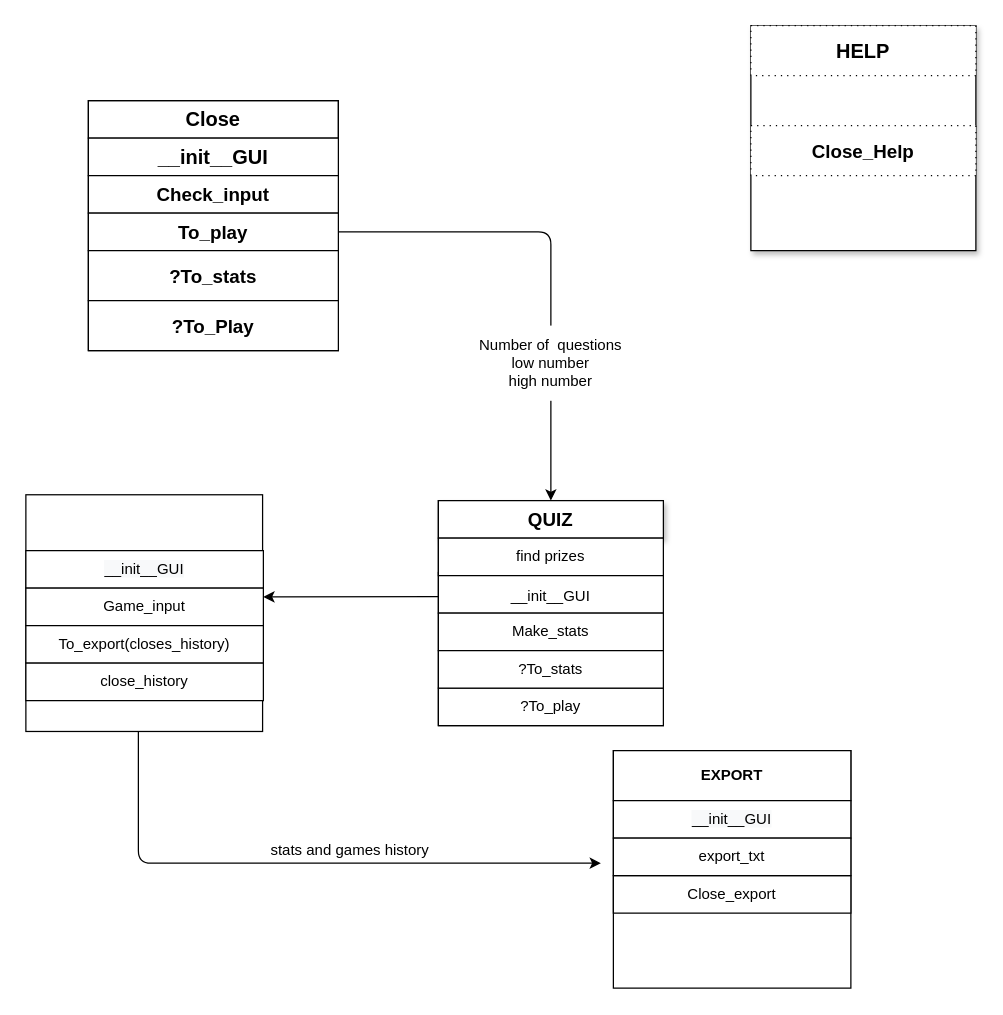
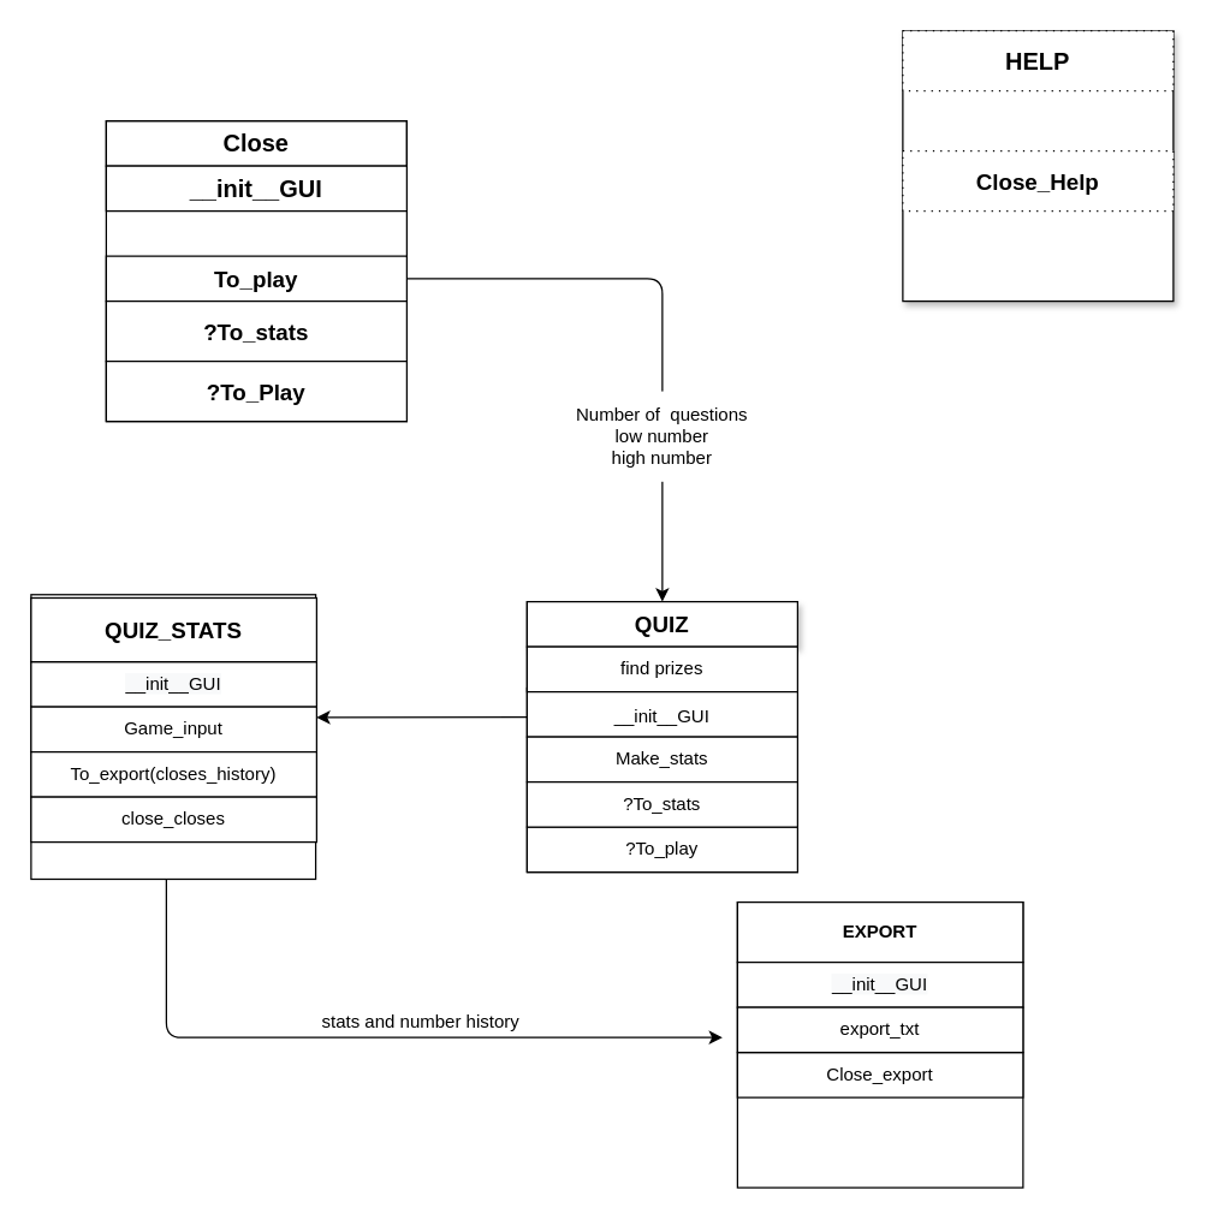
- <mxCell id="5" value="&lt;font style=&quot;font-size: 15px&quot;&gt;&lt;b&gt;Check_input&lt;/b&gt;&lt;/font&gt;" style="rounded=0;whiteSpace=wrap;html=1;strokeColor=#000000;" parent="1" vertex="1"><mxGeometry x="70" y="140" width="200" height="30" as="geometry" /></mxCell>
+ <mxCell id="29" value="&lt;font style=&quot;font-size: 15px&quot;&gt;&lt;b&gt;QUIZ_STATS&lt;/b&gt;&lt;/font&gt;" style="rounded=0;whiteSpace=wrap;html=1;shadow=0;glass=0;sketch=0;strokeColor=#000000;" parent="1" vertex="1"><mxGeometry x="20" y="397.5" width="190" height="42.5" as="geometry" /></mxCell>
- <mxCell id="38" value="close_history" style="rounded=0;whiteSpace=wrap;html=1;" vertex="1" parent="1"><mxGeometry x="20" y="530" width="190" height="30" as="geometry" /></mxCell>
+ <mxCell id="38" value="close_closes" style="rounded=0;whiteSpace=wrap;html=1;" vertex="1" parent="1"><mxGeometry x="20" y="530" width="190" height="30" as="geometry" /></mxCell>
- <mxCell id="39" value="stats and games history" style="text;html=1;strokeColor=none;fillColor=none;align=center;verticalAlign=middle;whiteSpace=wrap;rounded=0;dashed=1;dashPattern=1 4;sketch=1;" vertex="1" parent="1"><mxGeometry x="209.37" y="650" width="140.63" height="60" as="geometry" /></mxCell>
+ <mxCell id="39" value="stats and number history" style="text;html=1;strokeColor=none;fillColor=none;align=center;verticalAlign=middle;whiteSpace=wrap;rounded=0;dashed=1;dashPattern=1 4;sketch=1;" vertex="1" parent="1"><mxGeometry x="209.37" y="650" width="140.63" height="60" as="geometry" /></mxCell>
